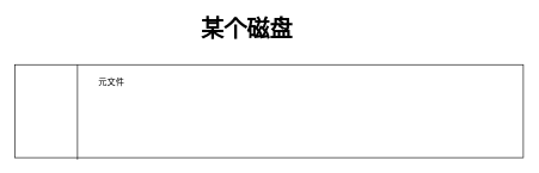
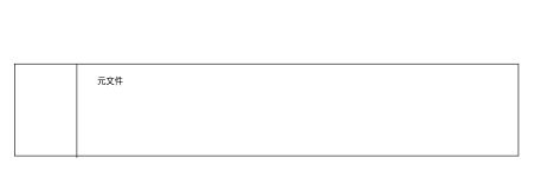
- <mxCell id="3" value="&lt;b&gt;&lt;font style=&quot;font-size: 32px;&quot;&gt;某个磁盘&lt;/font&gt;&lt;/b&gt;" style="text;html=1;align=center;verticalAlign=middle;whiteSpace=wrap;rounded=0;" vertex="1" parent="1"><mxGeometry x="209" y="20" width="270" height="40" as="geometry" /></mxCell>
